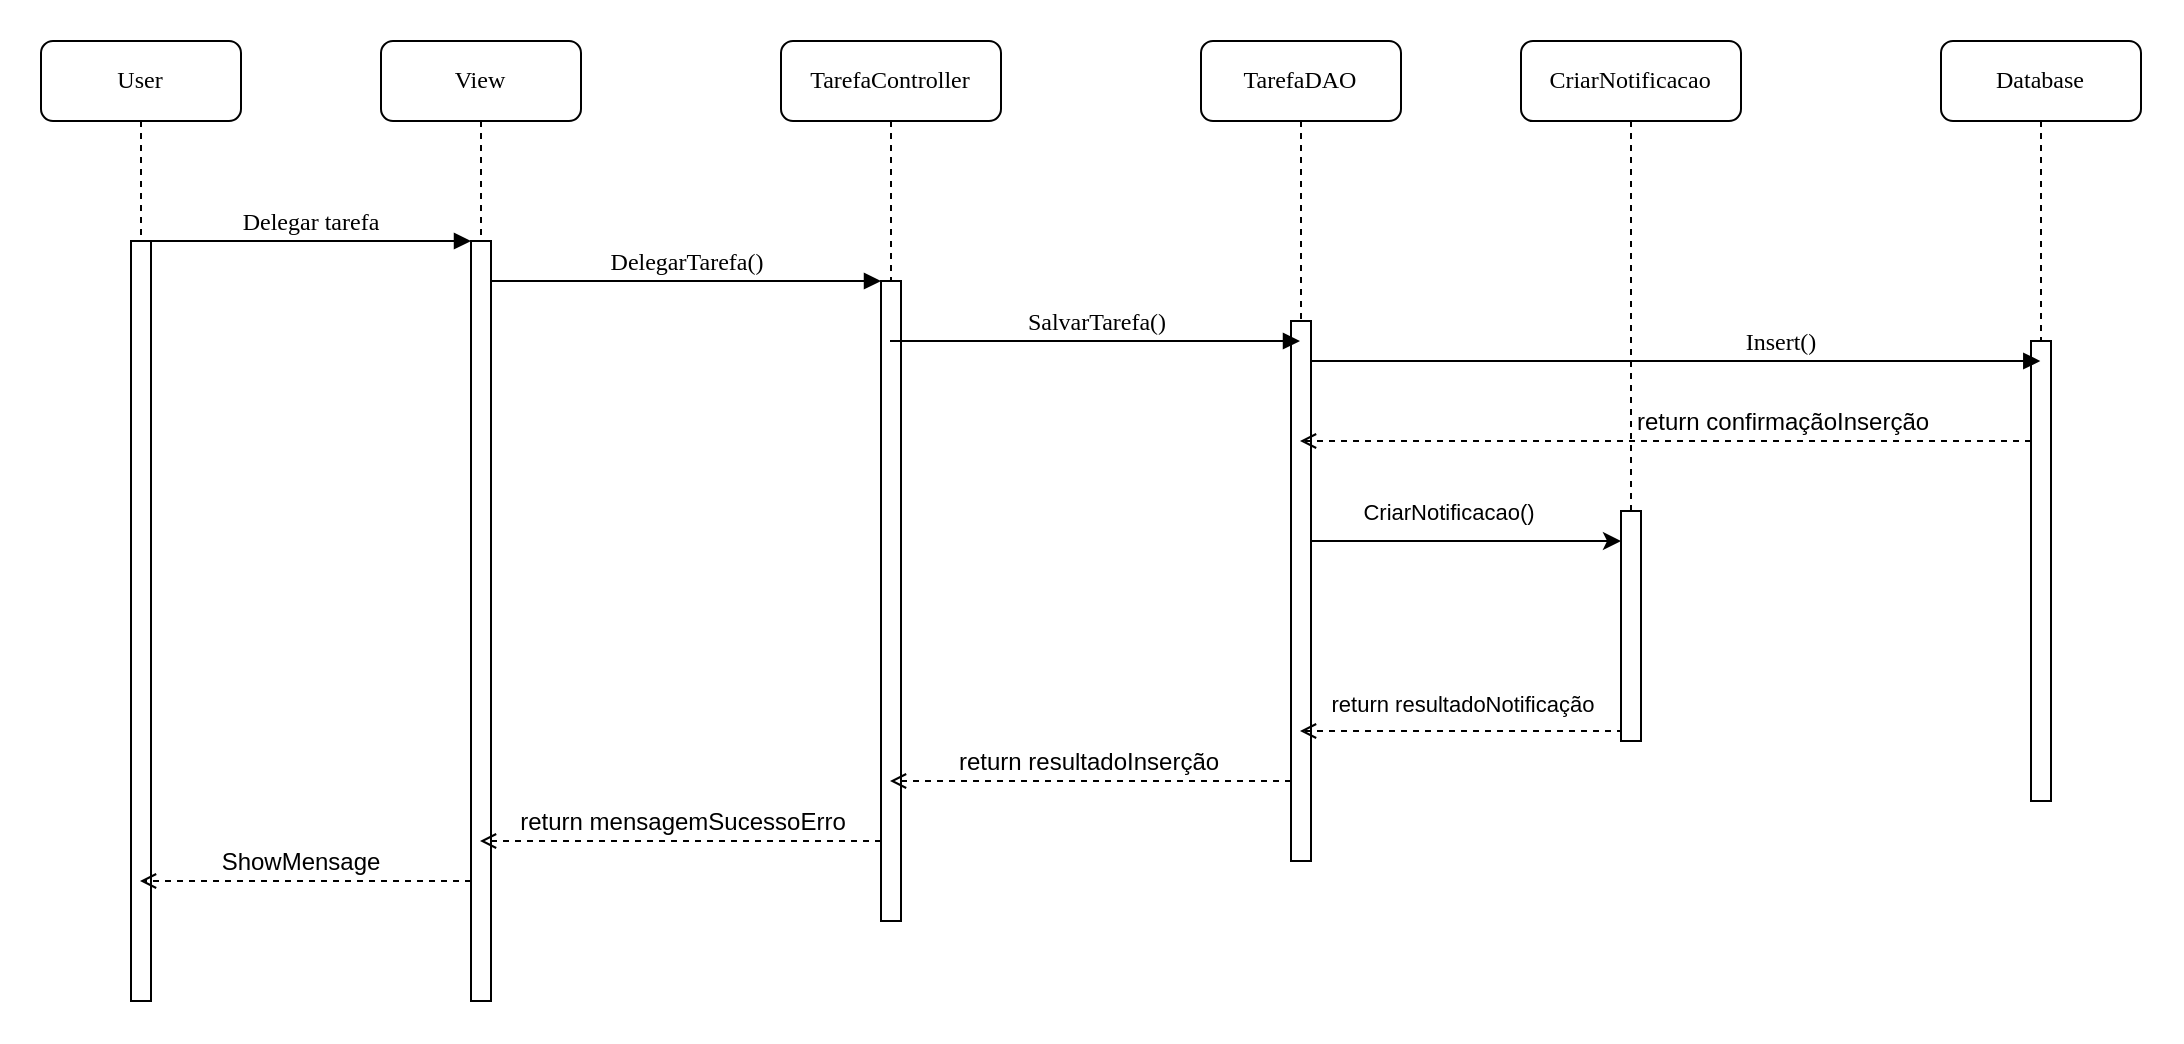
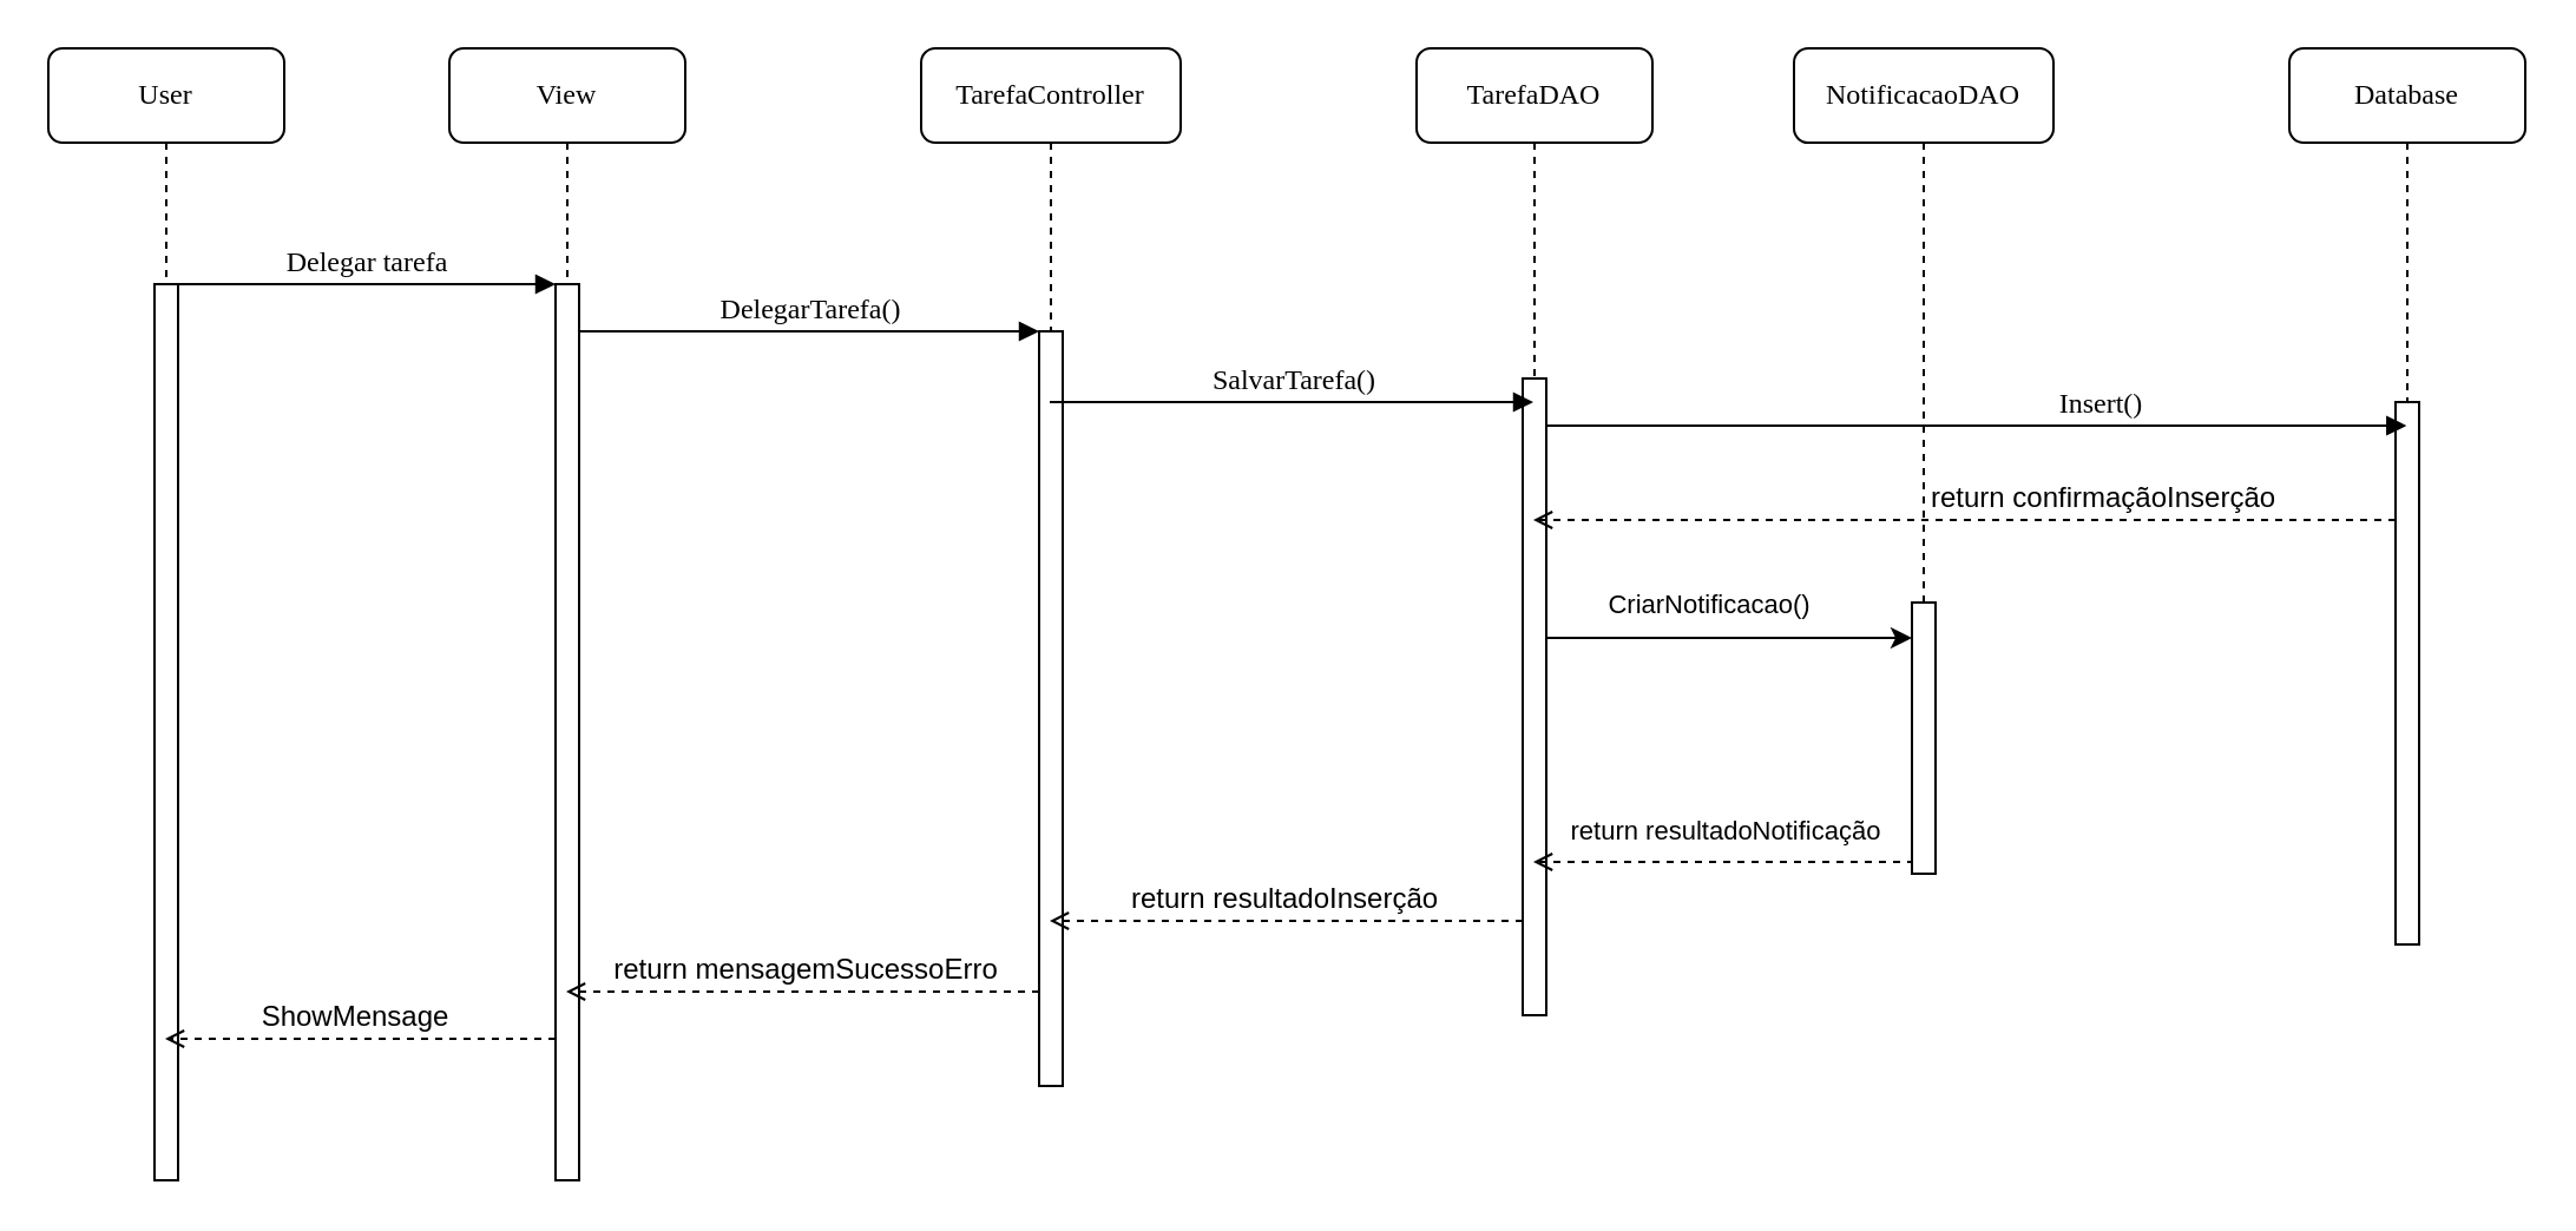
- <mxCell id="16" value="CriarNotificacao" style="shape=umlLifeline;perimeter=lifelinePerimeter;whiteSpace=wrap;html=1;container=1;collapsible=0;recursiveResize=0;outlineConnect=0;rounded=1;shadow=0;comic=0;labelBackgroundColor=none;strokeWidth=1;fontFamily=Verdana;fontSize=12;align=center;" parent="1" vertex="1"><mxGeometry x="760" y="20" width="110" height="350" as="geometry" /></mxCell>
+ <mxCell id="16" value="NotificacaoDAO" style="shape=umlLifeline;perimeter=lifelinePerimeter;whiteSpace=wrap;html=1;container=1;collapsible=0;recursiveResize=0;outlineConnect=0;rounded=1;shadow=0;comic=0;labelBackgroundColor=none;strokeWidth=1;fontFamily=Verdana;fontSize=12;align=center;" parent="1" vertex="1"><mxGeometry x="760" y="20" width="110" height="350" as="geometry" /></mxCell>
